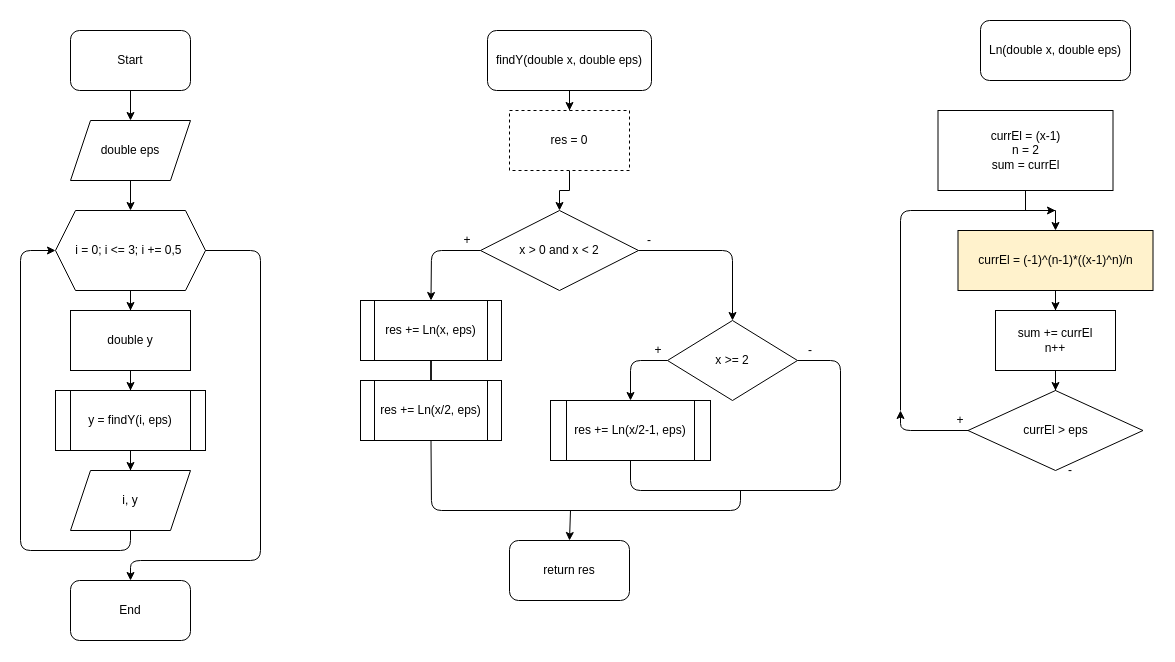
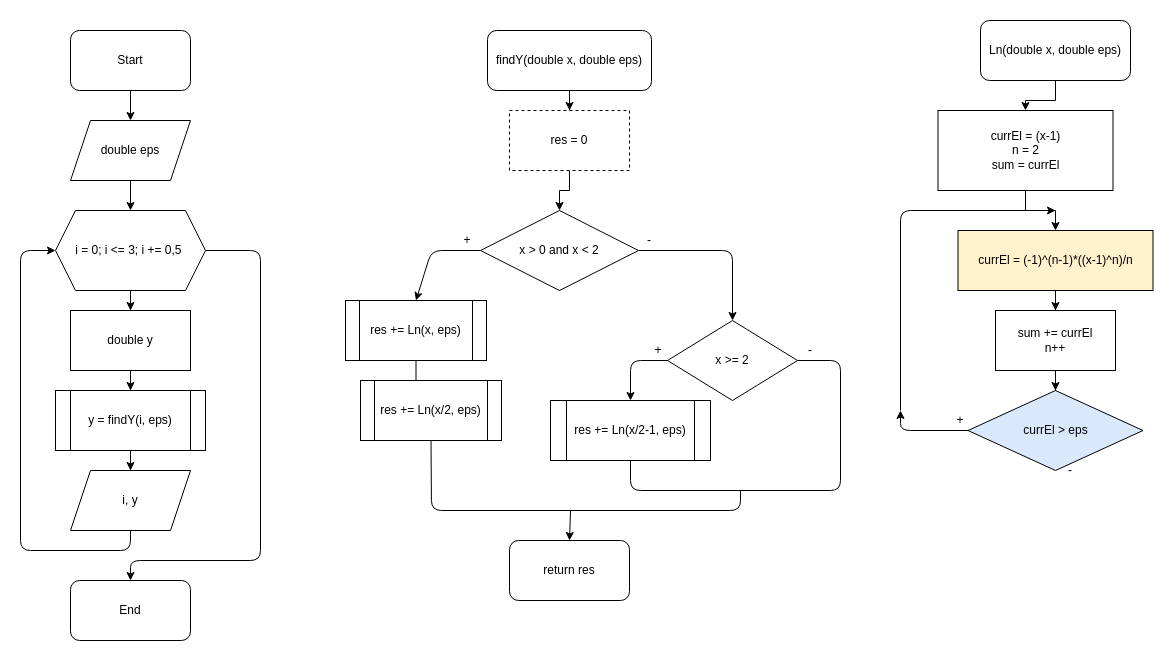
+ <mxCell id="6" style="edgeStyle=orthogonalEdgeStyle;rounded=0;orthogonalLoop=1;jettySize=auto;html=1;" parent="1" source="7" target="9" edge="1"><mxGeometry relative="1" as="geometry" /></mxCell>
- <mxCell id="23" value="res += Ln(x, eps)" style="shape=process;whiteSpace=wrap;html=1;backgroundOutline=1;" parent="1" vertex="1"><mxGeometry x="360" y="300" width="141" height="60" as="geometry" /></mxCell>
+ <mxCell id="23" value="res += Ln(x, eps)" style="shape=process;whiteSpace=wrap;html=1;backgroundOutline=1;" parent="1" vertex="1"><mxGeometry x="345" y="300" width="141" height="60" as="geometry" /></mxCell>
- <mxCell id="10" value="currEl &amp;gt; eps" style="rhombus;whiteSpace=wrap;html=1;" parent="1" vertex="1"><mxGeometry x="967.5" y="390" width="175" height="80" as="geometry" /></mxCell>
+ <mxCell id="10" value="currEl &amp;gt; eps" style="rhombus;whiteSpace=wrap;html=1;fillColor=#dae8fc;" parent="1" vertex="1"><mxGeometry x="967.5" y="390" width="175" height="80" as="geometry" /></mxCell>
